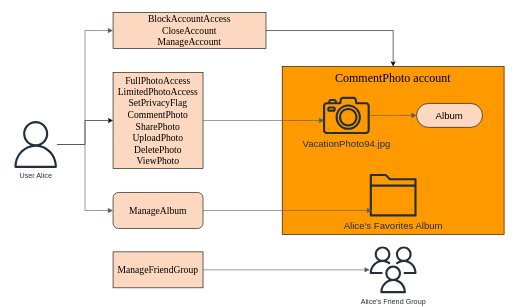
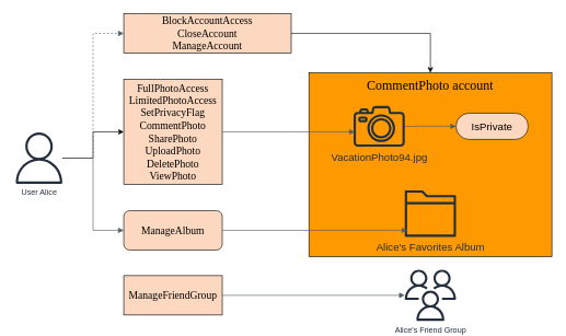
- <mxCell id="20" value="" style="edgeStyle=orthogonalEdgeStyle;html=1;endArrow=block;elbow=vertical;startArrow=none;endFill=1;strokeColor=#545B64;rounded=0;entryX=0;entryY=0.5;entryDx=0;entryDy=0;" edge="1" parent="1" source="3" target="15"><mxGeometry width="100" relative="1" as="geometry"><mxPoint x="810" y="410" as="sourcePoint" /><mxPoint x="910" y="410" as="targetPoint" /></mxGeometry></mxCell>
+ <mxCell id="20" value="" style="edgeStyle=orthogonalEdgeStyle;html=1;endArrow=block;elbow=vertical;startArrow=none;endFill=1;strokeColor=#545B64;rounded=0;entryX=0;entryY=0.5;entryDx=0;entryDy=0;dashed=1;" edge="1" parent="1" source="3" target="15"><mxGeometry width="100" relative="1" as="geometry"><mxPoint x="810" y="410" as="sourcePoint" /><mxPoint x="910" y="410" as="targetPoint" /></mxGeometry></mxCell>
- <mxCell id="8" value="&lt;font style=&quot;font-size: 16px;&quot;&gt;Album&lt;/font&gt;" style="whiteSpace=wrap;html=1;rounded=1;arcSize=50;align=center;verticalAlign=middle;strokeWidth=1;autosize=1;spacing=4;treeFolding=1;treeMoving=1;newEdgeStyle={&quot;edgeStyle&quot;:&quot;entityRelationEdgeStyle&quot;,&quot;startArrow&quot;:&quot;none&quot;,&quot;endArrow&quot;:&quot;none&quot;,&quot;segment&quot;:10,&quot;curved&quot;:1};labelBackgroundColor=none;fillColor=#FBD8BF;" parent="6" vertex="1"><mxGeometry x="224" y="61.5" width="110" height="40" as="geometry" /></mxCell>
+ <mxCell id="8" value="&lt;font style=&quot;font-size: 16px;&quot;&gt;IsPrivate&lt;/font&gt;" style="whiteSpace=wrap;html=1;rounded=1;arcSize=50;align=center;verticalAlign=middle;strokeWidth=1;autosize=1;spacing=4;treeFolding=1;treeMoving=1;newEdgeStyle={&quot;edgeStyle&quot;:&quot;entityRelationEdgeStyle&quot;,&quot;startArrow&quot;:&quot;none&quot;,&quot;endArrow&quot;:&quot;none&quot;,&quot;segment&quot;:10,&quot;curved&quot;:1};labelBackgroundColor=none;fillColor=#FBD8BF;" parent="6" vertex="1"><mxGeometry x="224" y="61.5" width="110" height="40" as="geometry" /></mxCell>
